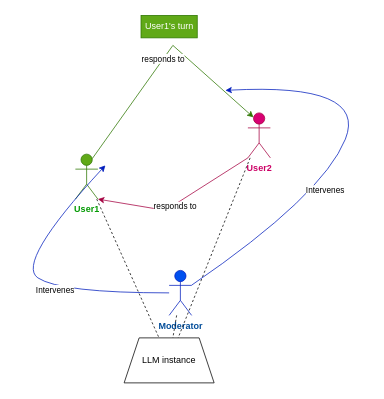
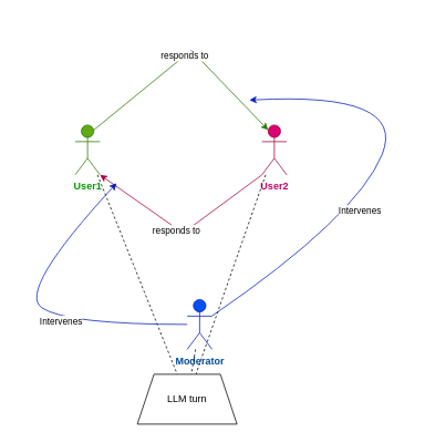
- <mxCell id="13" value="User1's turn" style="text;html=1;align=center;verticalAlign=middle;whiteSpace=wrap;rounded=0;fillColor=#60a917;fontColor=#ffffff;strokeColor=#2D7600;" vertex="1" parent="1"><mxGeometry x="187.5" y="20" width="75" height="30" as="geometry" /></mxCell>
- <mxCell id="3" value="&lt;b&gt;&lt;font color=&quot;#cc0066&quot;&gt;User2&lt;/font&gt;&lt;/b&gt;" style="shape=umlActor;verticalLabelPosition=bottom;verticalAlign=top;html=1;outlineConnect=0;fillColor=#d80073;fontColor=#ffffff;strokeColor=#A50040;" vertex="1" parent="1"><mxGeometry x="330" y="150" width="30" height="60" as="geometry" /></mxCell>
+ <mxCell id="3" value="&lt;b&gt;&lt;font color=&quot;#cc0066&quot;&gt;User2&lt;/font&gt;&lt;/b&gt;" style="shape=umlActor;verticalLabelPosition=bottom;verticalAlign=top;html=1;outlineConnect=0;fillColor=#d80073;fontColor=#ffffff;strokeColor=#A50040;" vertex="1" parent="1"><mxGeometry x="315" y="150" width="30" height="60" as="geometry" /></mxCell>
- <mxCell id="2" value="&lt;b&gt;&lt;font color=&quot;#009900&quot;&gt;User1&lt;/font&gt;&lt;/b&gt;" style="shape=umlActor;verticalLabelPosition=bottom;verticalAlign=top;html=1;outlineConnect=0;fillColor=#60a917;fontColor=#ffffff;strokeColor=#2D7600;" vertex="1" parent="1"><mxGeometry x="100" y="205" width="30" height="60" as="geometry" /></mxCell>
+ <mxCell id="2" value="&lt;b&gt;&lt;font color=&quot;#009900&quot;&gt;User1&lt;/font&gt;&lt;/b&gt;" style="shape=umlActor;verticalLabelPosition=bottom;verticalAlign=top;html=1;outlineConnect=0;fillColor=#60a917;fontColor=#ffffff;strokeColor=#2D7600;" vertex="1" parent="1"><mxGeometry x="90" y="150" width="30" height="60" as="geometry" /></mxCell>
- <mxCell id="5" value="LLM instance" style="shape=trapezoid;perimeter=trapezoidPerimeter;whiteSpace=wrap;html=1;fixedSize=1;" vertex="1" parent="1"><mxGeometry x="165" y="450" width="120" height="60" as="geometry" /></mxCell>
+ <mxCell id="5" value="LLM turn" style="shape=trapezoid;perimeter=trapezoidPerimeter;whiteSpace=wrap;html=1;fixedSize=1;" vertex="1" parent="1"><mxGeometry x="165" y="450" width="120" height="60" as="geometry" /></mxCell>
